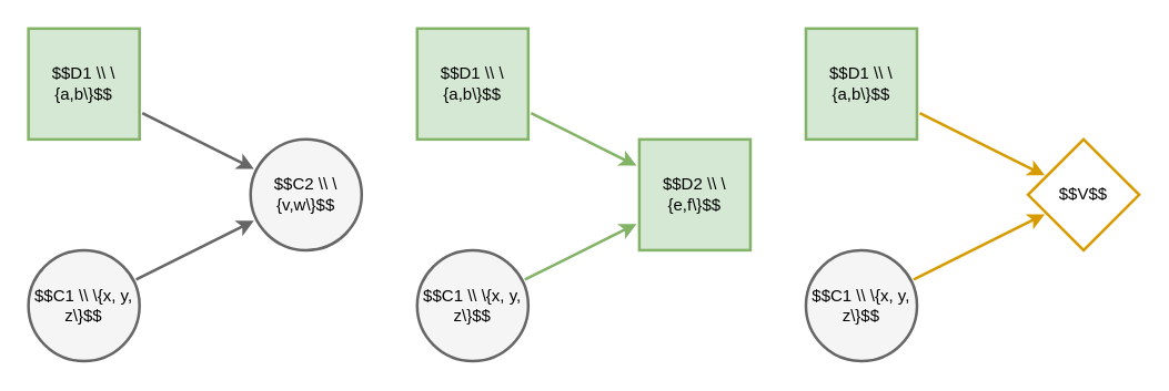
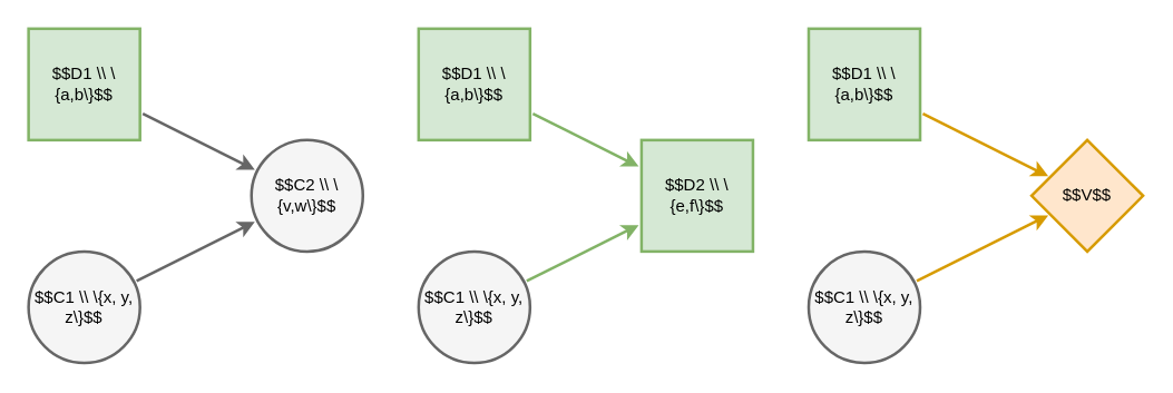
- <mxCell id="16" value="&lt;span style=&quot;color: rgb(0 , 0 , 0)&quot;&gt;$$V$$&lt;/span&gt;" style="rhombus;whiteSpace=wrap;html=1;fontFamily=Helvetica;fontSize=12;align=center;strokeColor=#d79b00;strokeWidth=2;fillColor=#ffffff;perimeterSpacing=2;" parent="1" vertex="1"><mxGeometry x="740" y="100" width="80" height="80" as="geometry" /></mxCell>
+ <mxCell id="16" value="&lt;span style=&quot;color: rgb(0 , 0 , 0)&quot;&gt;$$V$$&lt;/span&gt;" style="rhombus;whiteSpace=wrap;html=1;fontFamily=Helvetica;fontSize=12;align=center;strokeColor=#d79b00;strokeWidth=2;fillColor=#ffe6cc;perimeterSpacing=2;" parent="1" vertex="1"><mxGeometry x="740" y="100" width="80" height="80" as="geometry" /></mxCell>
